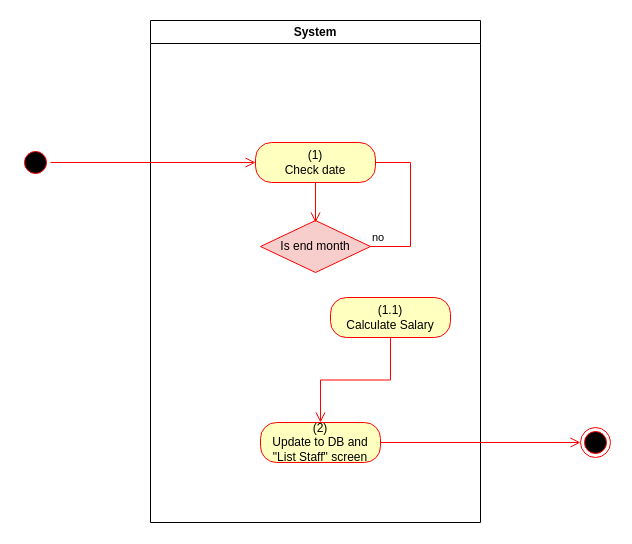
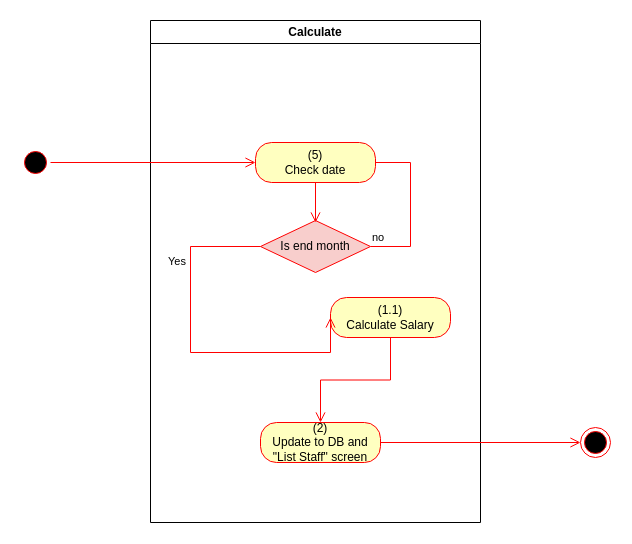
- <mxCell id="2" value="System" style="swimlane;whiteSpace=wrap;startSize=23;" vertex="1" parent="1"><mxGeometry x="150" y="20" width="330" height="502" as="geometry" /></mxCell>
+ <mxCell id="2" value="Calculate" style="swimlane;whiteSpace=wrap;startSize=23;" vertex="1" parent="1"><mxGeometry x="150" y="20" width="330" height="502" as="geometry" /></mxCell>
- <mxCell id="3" value="(1)&lt;br&gt;Check date" style="rounded=1;whiteSpace=wrap;html=1;arcSize=40;fontColor=#000000;fillColor=#ffffc0;strokeColor=#ff0000;" vertex="1" parent="2"><mxGeometry x="105" y="122" width="120" height="40" as="geometry" /></mxCell>
+ <mxCell id="3" value="(5)&lt;br&gt;Check date" style="rounded=1;whiteSpace=wrap;html=1;arcSize=40;fontColor=#000000;fillColor=#ffffc0;strokeColor=#ff0000;" vertex="1" parent="2"><mxGeometry x="105" y="122" width="120" height="40" as="geometry" /></mxCell>
+ <mxCell id="9" value="Yes" style="edgeStyle=orthogonalEdgeStyle;html=1;align=left;verticalAlign=top;endArrow=open;endSize=8;strokeColor=#ff0000;rounded=0;exitX=0;exitY=0.5;exitDx=0;exitDy=0;entryX=0;entryY=0.5;entryDx=0;entryDy=0;" edge="1" source="7" parent="2" target="4"><mxGeometry x="-0.589" y="-24" relative="1" as="geometry"><mxPoint x="30" y="292" as="targetPoint" /><mxPoint x="165" y="202" as="sourcePoint" /><Array as="points"><mxPoint x="40" y="226" /><mxPoint x="40" y="332" /></Array><mxPoint as="offset" /></mxGeometry></mxCell>
